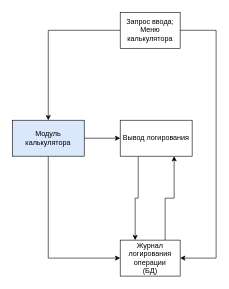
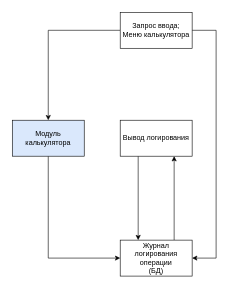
- <mxCell id="4" value="Запрос ввода;&lt;br&gt;Меню калькулятора" style="rounded=0;whiteSpace=wrap;html=1;" parent="1" vertex="1"><mxGeometry x="200" y="20" width="100" height="60" as="geometry" /></mxCell>
+ <mxCell id="4" value="Запрос ввода;&lt;br&gt;Меню калькулятора" style="rounded=0;whiteSpace=wrap;html=1;" parent="1" vertex="1"><mxGeometry x="200" y="20" width="120" height="60" as="geometry" /></mxCell>
- <mxCell id="9" style="edgeStyle=orthogonalEdgeStyle;rounded=0;orthogonalLoop=1;jettySize=auto;html=1;exitX=1;exitY=0.5;exitDx=0;exitDy=0;entryX=0;entryY=0.5;entryDx=0;entryDy=0;" edge="1" parent="1" source="11" target="8"><mxGeometry relative="1" as="geometry" /></mxCell>
- <mxCell id="6" value="Журнал логирования операции&lt;br&gt;(БД)" style="whiteSpace=wrap;html=1;" parent="1" vertex="1"><mxGeometry x="200" y="400" width="100" height="60" as="geometry" /></mxCell>
+ <mxCell id="6" value="Журнал логирования операции&lt;br&gt;(БД)" style="whiteSpace=wrap;html=1;" parent="1" vertex="1"><mxGeometry x="200" y="400" width="120" height="60" as="geometry" /></mxCell>
